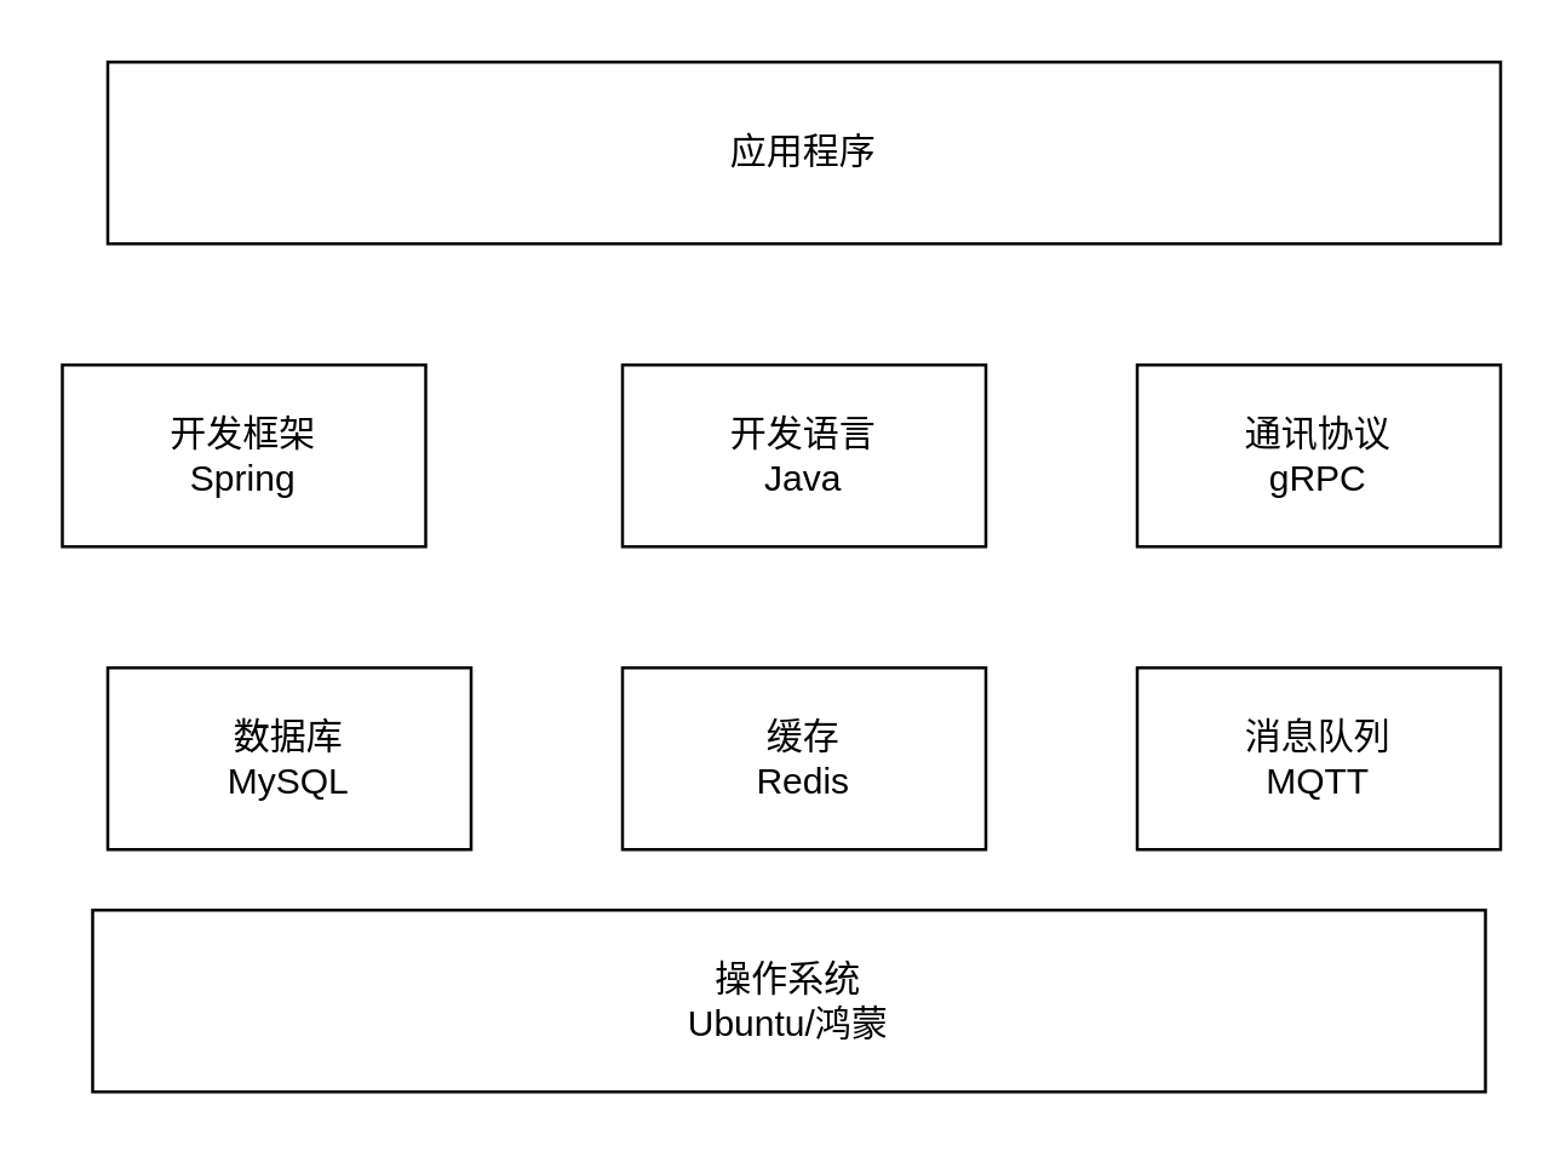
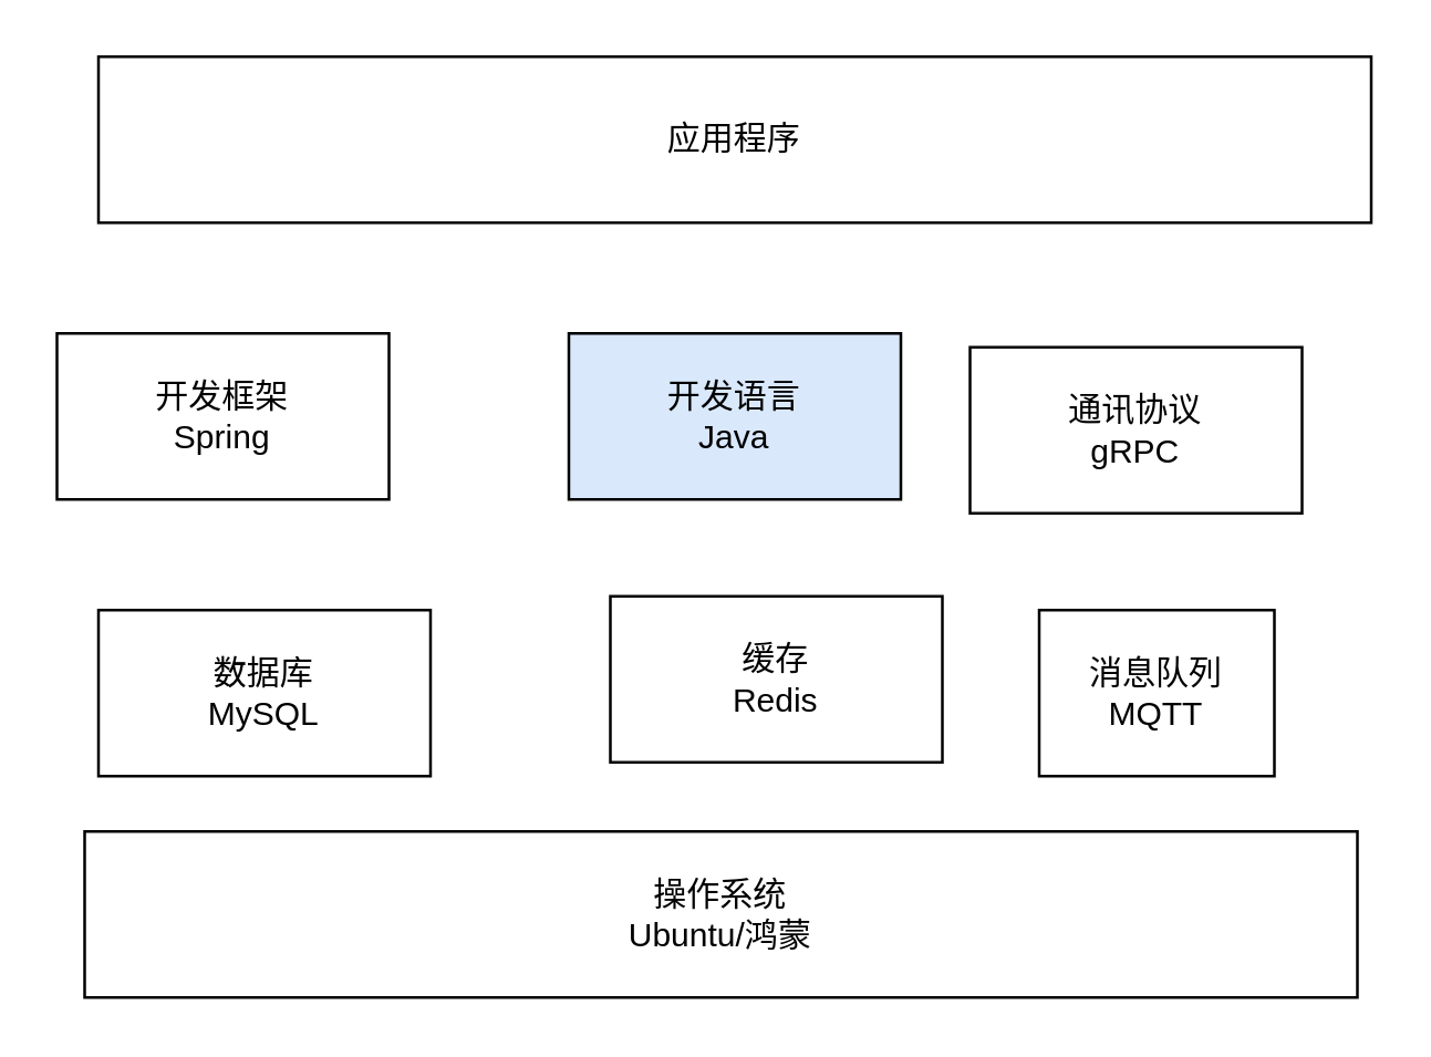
- <mxCell id="6" value="开发语言&lt;div&gt;Java&lt;/div&gt;" style="rounded=0;whiteSpace=wrap;html=1;" vertex="1" parent="1"><mxGeometry x="205" y="120" width="120" height="60" as="geometry" /></mxCell>
+ <mxCell id="6" value="开发语言&lt;div&gt;Java&lt;/div&gt;" style="rounded=0;whiteSpace=wrap;html=1;fillColor=#dae8fc;" vertex="1" parent="1"><mxGeometry x="205" y="120" width="120" height="60" as="geometry" /></mxCell>
- <mxCell id="9" value="通讯协议&lt;div&gt;gRPC&lt;/div&gt;" style="rounded=0;whiteSpace=wrap;html=1;" vertex="1" parent="1"><mxGeometry x="375" y="120" width="120" height="60" as="geometry" /></mxCell>
+ <mxCell id="9" value="通讯协议&lt;div&gt;gRPC&lt;/div&gt;" style="rounded=0;whiteSpace=wrap;html=1;" vertex="1" parent="1"><mxGeometry x="350" y="125" width="120" height="60" as="geometry" /></mxCell>
- <mxCell id="5" value="缓存&lt;br&gt;&lt;div&gt;Redis&lt;/div&gt;" style="rounded=0;whiteSpace=wrap;html=1;" vertex="1" parent="1"><mxGeometry x="205" y="220" width="120" height="60" as="geometry" /></mxCell>
+ <mxCell id="5" value="缓存&lt;br&gt;&lt;div&gt;Redis&lt;/div&gt;" style="rounded=0;whiteSpace=wrap;html=1;" vertex="1" parent="1"><mxGeometry x="220" y="215" width="120" height="60" as="geometry" /></mxCell>
- <mxCell id="8" value="消息队列&lt;br&gt;&lt;div&gt;MQTT&lt;/div&gt;" style="rounded=0;whiteSpace=wrap;html=1;" vertex="1" parent="1"><mxGeometry x="375" y="220" width="120" height="60" as="geometry" /></mxCell>
+ <mxCell id="8" value="消息队列&lt;br&gt;&lt;div&gt;MQTT&lt;/div&gt;" style="rounded=0;whiteSpace=wrap;html=1;" vertex="1" parent="1"><mxGeometry x="375" y="220" width="85" height="60" as="geometry" /></mxCell>
